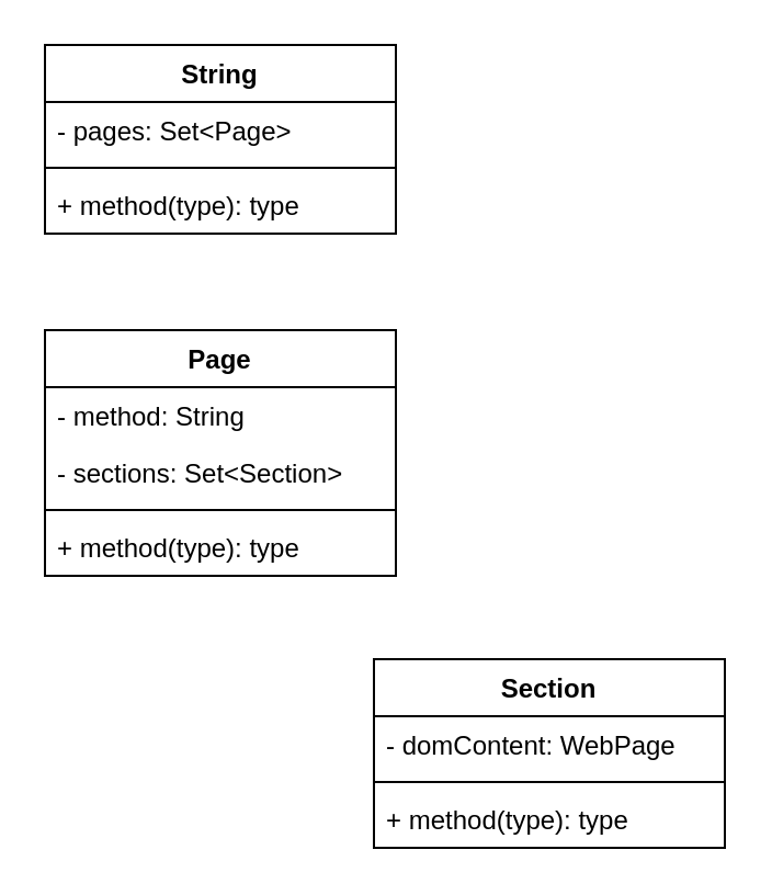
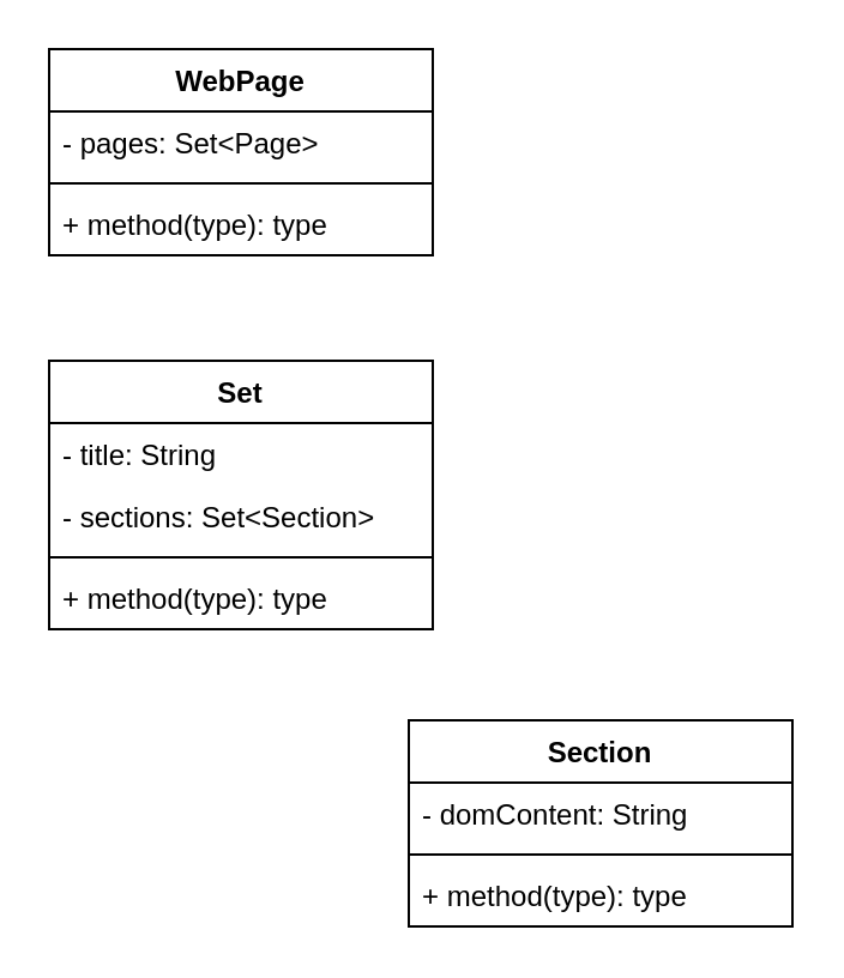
- <mxCell id="2" value="String" style="swimlane;fontStyle=1;align=center;verticalAlign=top;childLayout=stackLayout;horizontal=1;startSize=26;horizontalStack=0;resizeParent=1;resizeParentMax=0;resizeLast=0;collapsible=1;marginBottom=0;" vertex="1" parent="1"><mxGeometry x="20" y="20" width="160" height="86" as="geometry" /></mxCell>
+ <mxCell id="2" value="WebPage" style="swimlane;fontStyle=1;align=center;verticalAlign=top;childLayout=stackLayout;horizontal=1;startSize=26;horizontalStack=0;resizeParent=1;resizeParentMax=0;resizeLast=0;collapsible=1;marginBottom=0;" vertex="1" parent="1"><mxGeometry x="20" y="20" width="160" height="86" as="geometry" /></mxCell>
- <mxCell id="6" value="Page" style="swimlane;fontStyle=1;align=center;verticalAlign=top;childLayout=stackLayout;horizontal=1;startSize=26;horizontalStack=0;resizeParent=1;resizeParentMax=0;resizeLast=0;collapsible=1;marginBottom=0;" vertex="1" parent="1"><mxGeometry x="20" y="150" width="160" height="112" as="geometry" /></mxCell>
+ <mxCell id="6" value="Set" style="swimlane;fontStyle=1;align=center;verticalAlign=top;childLayout=stackLayout;horizontal=1;startSize=26;horizontalStack=0;resizeParent=1;resizeParentMax=0;resizeLast=0;collapsible=1;marginBottom=0;" vertex="1" parent="1"><mxGeometry x="20" y="150" width="160" height="112" as="geometry" /></mxCell>
- <mxCell id="7" value="- method: String" style="text;strokeColor=none;fillColor=none;align=left;verticalAlign=top;spacingLeft=4;spacingRight=4;overflow=hidden;rotatable=0;points=[[0,0.5],[1,0.5]];portConstraint=eastwest;" vertex="1" parent="6"><mxGeometry y="26" width="160" height="26" as="geometry" /></mxCell>
+ <mxCell id="7" value="- title: String" style="text;strokeColor=none;fillColor=none;align=left;verticalAlign=top;spacingLeft=4;spacingRight=4;overflow=hidden;rotatable=0;points=[[0,0.5],[1,0.5]];portConstraint=eastwest;" vertex="1" parent="6"><mxGeometry y="26" width="160" height="26" as="geometry" /></mxCell>
- <mxCell id="12" value="- domContent: WebPage" style="text;strokeColor=none;fillColor=none;align=left;verticalAlign=top;spacingLeft=4;spacingRight=4;overflow=hidden;rotatable=0;points=[[0,0.5],[1,0.5]];portConstraint=eastwest;" vertex="1" parent="11"><mxGeometry y="26" width="160" height="26" as="geometry" /></mxCell>
+ <mxCell id="12" value="- domContent: String" style="text;strokeColor=none;fillColor=none;align=left;verticalAlign=top;spacingLeft=4;spacingRight=4;overflow=hidden;rotatable=0;points=[[0,0.5],[1,0.5]];portConstraint=eastwest;" vertex="1" parent="11"><mxGeometry y="26" width="160" height="26" as="geometry" /></mxCell>
